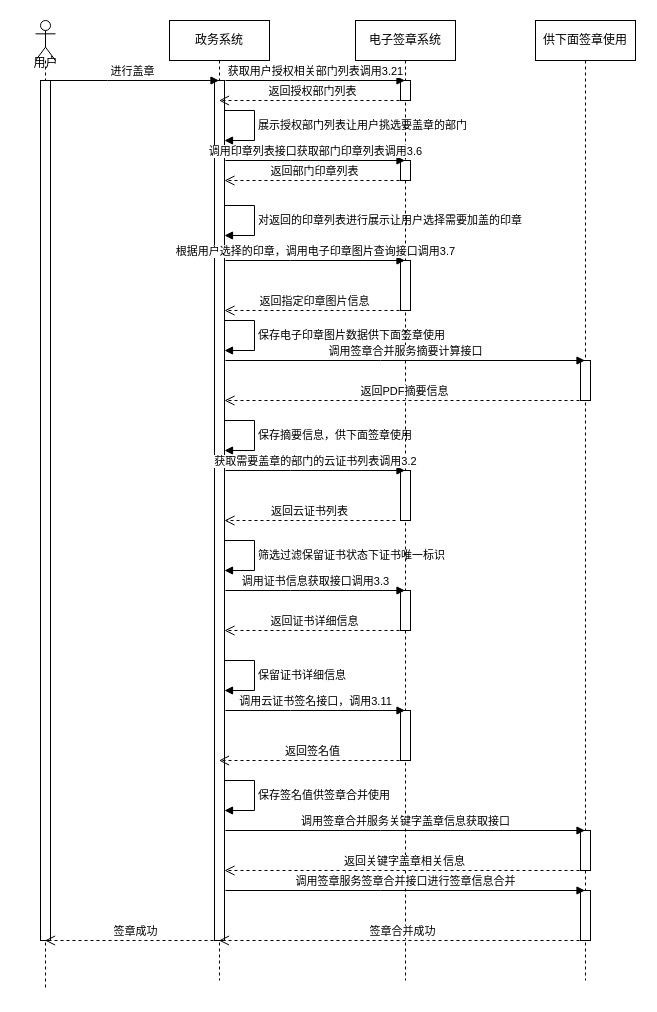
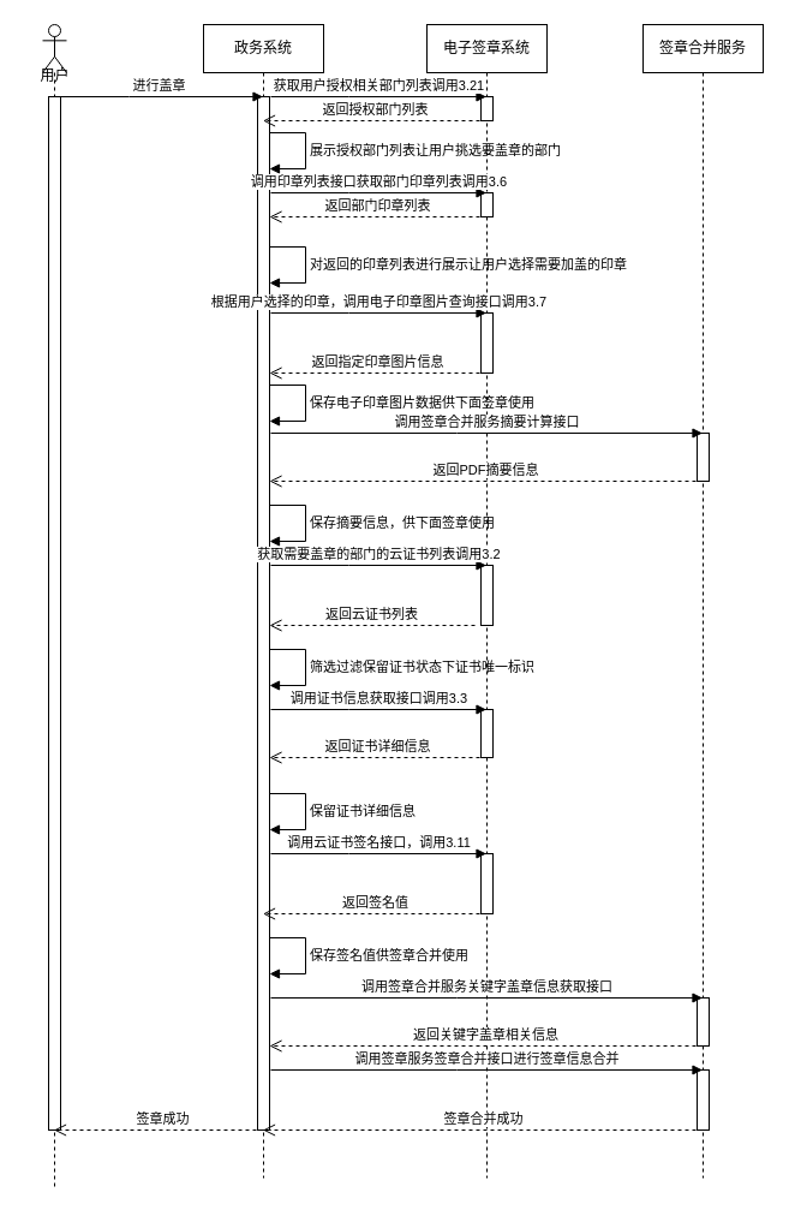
- <mxCell id="20" value="供下面签章使用" style="shape=umlLifeline;perimeter=lifelinePerimeter;whiteSpace=wrap;html=1;container=1;dropTarget=0;collapsible=0;recursiveResize=0;outlineConnect=0;portConstraint=eastwest;newEdgeStyle={&quot;edgeStyle&quot;:&quot;elbowEdgeStyle&quot;,&quot;elbow&quot;:&quot;vertical&quot;,&quot;curved&quot;:0,&quot;rounded&quot;:0};" vertex="1" parent="1"><mxGeometry x="535" y="20" width="100" height="960" as="geometry" /></mxCell>
+ <mxCell id="20" value="签章合并服务" style="shape=umlLifeline;perimeter=lifelinePerimeter;whiteSpace=wrap;html=1;container=1;dropTarget=0;collapsible=0;recursiveResize=0;outlineConnect=0;portConstraint=eastwest;newEdgeStyle={&quot;edgeStyle&quot;:&quot;elbowEdgeStyle&quot;,&quot;elbow&quot;:&quot;vertical&quot;,&quot;curved&quot;:0,&quot;rounded&quot;:0};" vertex="1" parent="1"><mxGeometry x="535" y="20" width="100" height="960" as="geometry" /></mxCell>
